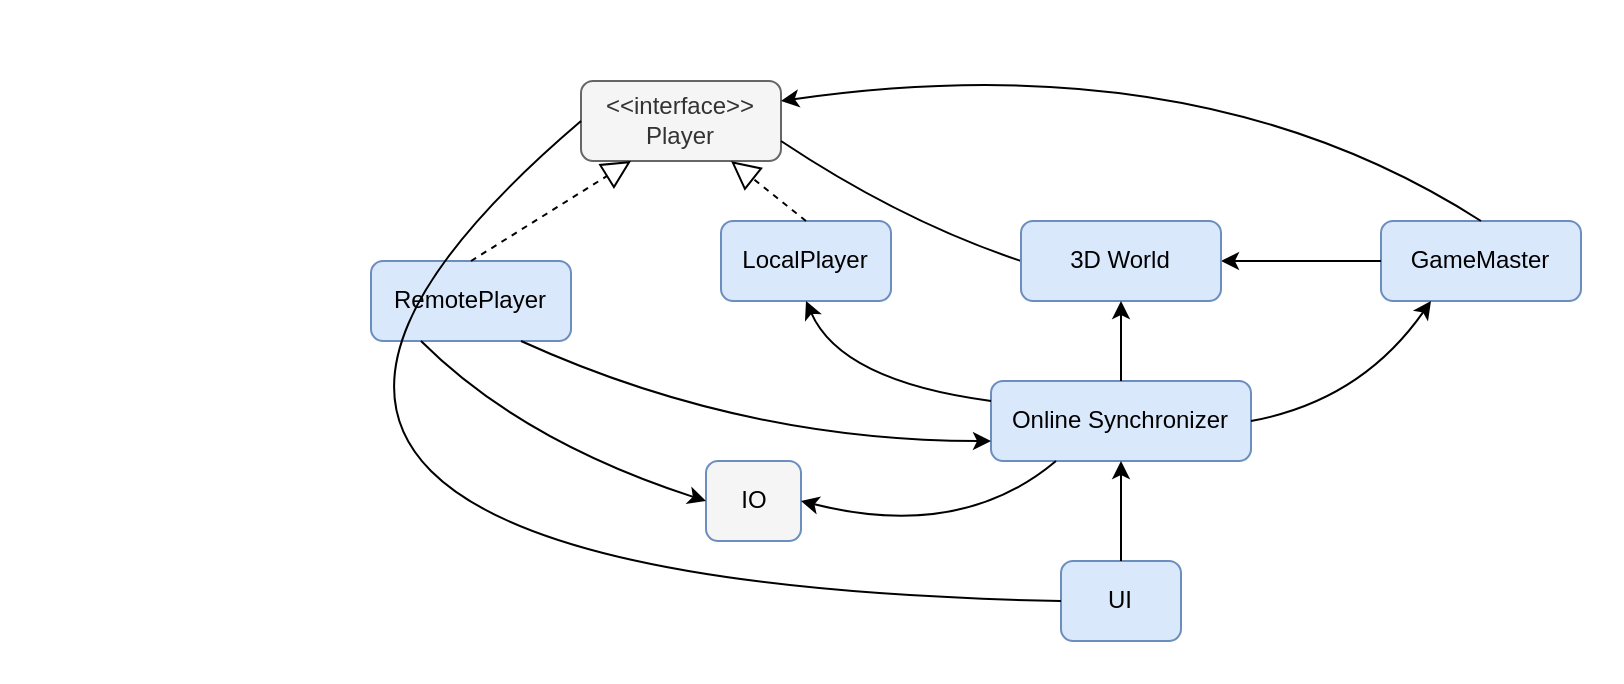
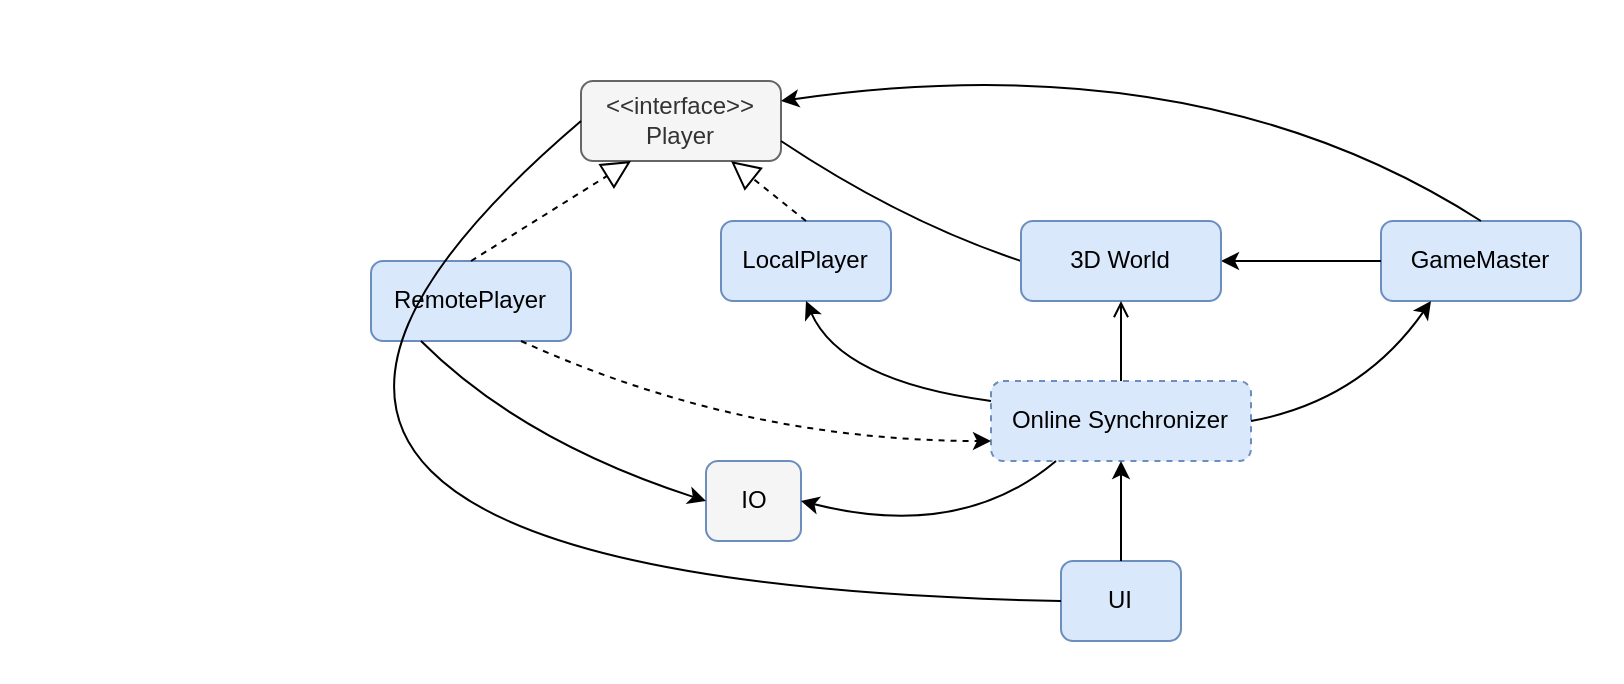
- <mxCell id="11" value="" style="endArrow=classic;html=1;rounded=0;entryX=0.5;entryY=1;entryDx=0;entryDy=0;exitX=0.5;exitY=0;exitDx=0;exitDy=0;" parent="1" source="9" target="8" edge="1"><mxGeometry width="50" height="50" relative="1" as="geometry"><mxPoint x="700" y="140" as="sourcePoint" /><mxPoint x="560" y="110" as="targetPoint" /></mxGeometry></mxCell>
+ <mxCell id="11" value="" style="endArrow=open;html=1;rounded=0;entryX=0.5;entryY=1;entryDx=0;entryDy=0;exitX=0.5;exitY=0;exitDx=0;exitDy=0;" parent="1" source="9" target="8" edge="1"><mxGeometry width="50" height="50" relative="1" as="geometry"><mxPoint x="700" y="140" as="sourcePoint" /><mxPoint x="560" y="110" as="targetPoint" /></mxGeometry></mxCell>
- <mxCell id="17" value="" style="endArrow=classic;html=1;exitX=0.75;exitY=1;exitDx=0;exitDy=0;entryX=0;entryY=0.75;entryDx=0;entryDy=0;curved=1;" parent="1" source="12" target="9" edge="1"><mxGeometry width="50" height="50" relative="1" as="geometry"><mxPoint x="505" y="220" as="sourcePoint" /><mxPoint x="430" y="230" as="targetPoint" /><Array as="points"><mxPoint x="370" y="220" /></Array></mxGeometry></mxCell>
+ <mxCell id="17" value="" style="endArrow=classic;html=1;exitX=0.75;exitY=1;exitDx=0;exitDy=0;entryX=0;entryY=0.75;entryDx=0;entryDy=0;curved=1;dashed=1;" parent="1" source="12" target="9" edge="1"><mxGeometry width="50" height="50" relative="1" as="geometry"><mxPoint x="505" y="220" as="sourcePoint" /><mxPoint x="430" y="230" as="targetPoint" /><Array as="points"><mxPoint x="370" y="220" /></Array></mxGeometry></mxCell>
- <mxCell id="9" value="Online Synchronizer" style="rounded=1;whiteSpace=wrap;html=1;fillColor=#dae8fc;strokeColor=#6c8ebf;" parent="1" vertex="1"><mxGeometry x="495" y="190" width="130" height="40" as="geometry" /></mxCell>
+ <mxCell id="9" value="Online Synchronizer" style="rounded=1;whiteSpace=wrap;html=1;fillColor=#dae8fc;strokeColor=#6c8ebf;dashed=1;" parent="1" vertex="1"><mxGeometry x="495" y="190" width="130" height="40" as="geometry" /></mxCell>
